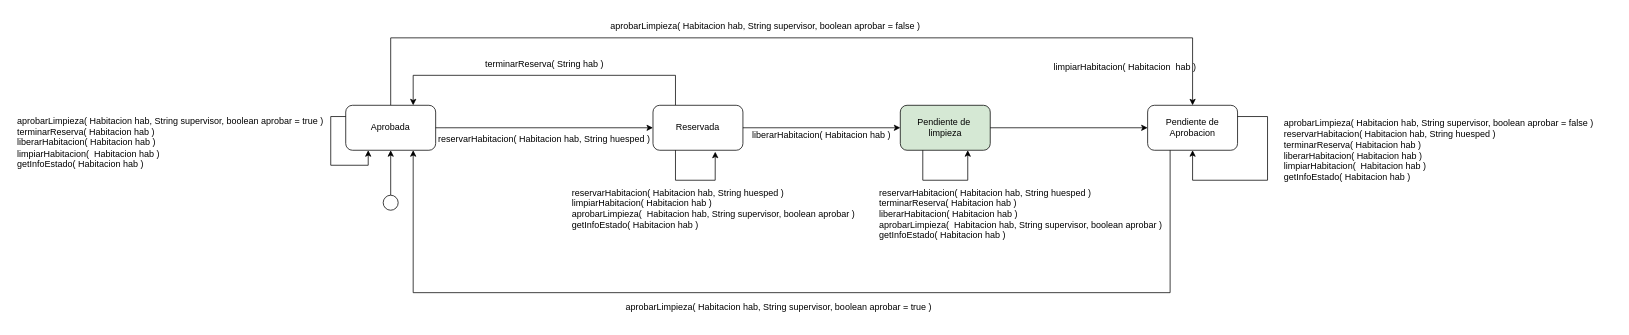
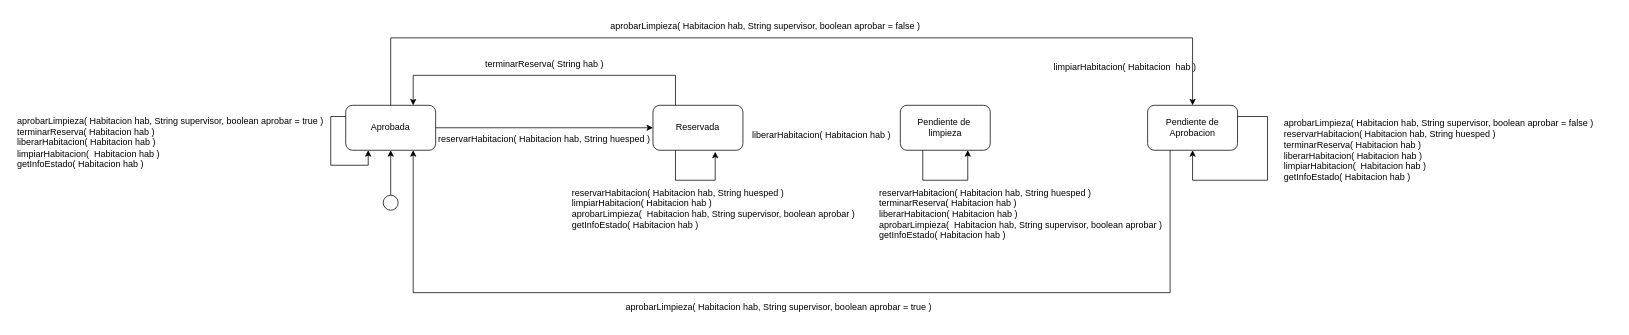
- <mxCell id="14" value="" style="endArrow=classic;html=1;rounded=0;exitX=1;exitY=0.5;exitDx=0;exitDy=0;entryX=0;entryY=0.5;entryDx=0;entryDy=0;" edge="1" parent="1" source="5" target="6"><mxGeometry width="50" height="50" relative="1" as="geometry"><mxPoint x="990" y="170" as="sourcePoint" /><mxPoint x="1350" y="170" as="targetPoint" /></mxGeometry></mxCell>
- <mxCell id="6" value="&lt;div&gt;Pendiente de&amp;nbsp;&lt;/div&gt;&lt;div&gt;limpieza&lt;/div&gt;" style="rounded=1;whiteSpace=wrap;html=1;fillColor=#d5e8d4;" vertex="1" parent="1"><mxGeometry x="1200" y="140" width="120" height="60" as="geometry" /></mxCell>
+ <mxCell id="6" value="&lt;div&gt;Pendiente de&amp;nbsp;&lt;/div&gt;&lt;div&gt;limpieza&lt;/div&gt;" style="rounded=1;whiteSpace=wrap;html=1;" vertex="1" parent="1"><mxGeometry x="1200" y="140" width="120" height="60" as="geometry" /></mxCell>
- <mxCell id="9" value="" style="endArrow=classic;html=1;rounded=0;exitX=1;exitY=0.5;exitDx=0;exitDy=0;entryX=0;entryY=0.5;entryDx=0;entryDy=0;" edge="1" parent="1" source="6" target="7"><mxGeometry width="50" height="50" relative="1" as="geometry"><mxPoint x="810" y="240" as="sourcePoint" /><mxPoint x="860" y="190" as="targetPoint" /></mxGeometry></mxCell>
